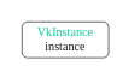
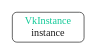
- <mxCell id="2" value="&lt;font face=&quot;Consolas&quot; style=&quot;font-size: 17px&quot;&gt;&lt;span style=&quot;color: rgb(16 , 201 , 151)&quot;&gt;VkInstance&lt;/span&gt;&lt;br&gt;&lt;span&gt;&lt;font color=&quot;#1a1a1a&quot; style=&quot;font-size: 17px&quot;&gt;instance&lt;/font&gt;&lt;/span&gt;&lt;br&gt;&lt;/font&gt;" style="rounded=1;whiteSpace=wrap;html=1;" parent="1" vertex="1"><mxGeometry x="30" y="30" width="120" height="50" as="geometry" /></mxCell>
+ <mxCell id="2" value="&lt;font face=&quot;Consolas&quot; style=&quot;font-size: 17px&quot;&gt;&lt;span style=&quot;color: rgb(16 , 201 , 151)&quot;&gt;VkInstance&lt;/span&gt;&lt;br&gt;&lt;span&gt;&lt;font color=&quot;#1a1a1a&quot; style=&quot;font-size: 17px&quot;&gt;instance&lt;/font&gt;&lt;/span&gt;&lt;br&gt;&lt;/font&gt;" style="rounded=1;whiteSpace=wrap;html=1;" parent="1" vertex="1"><mxGeometry x="20" y="20" width="120" height="50" as="geometry" /></mxCell>
